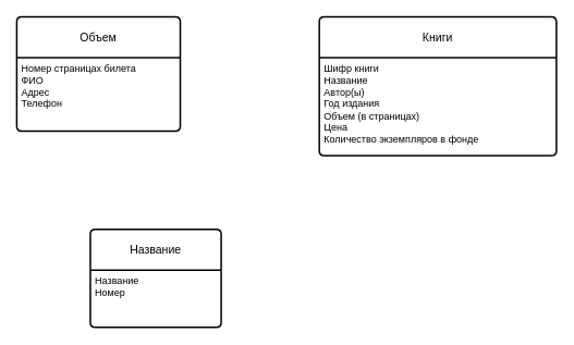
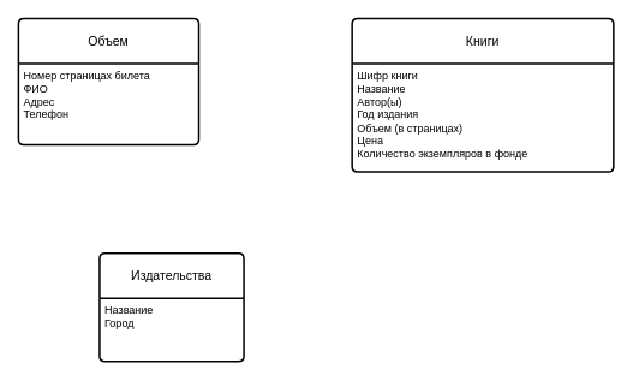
- <mxCell id="8" value="Название" style="swimlane;childLayout=stackLayout;horizontal=1;startSize=50;horizontalStack=0;rounded=1;fontSize=14;fontStyle=0;strokeWidth=2;resizeParent=0;resizeLast=1;shadow=0;dashed=0;align=center;arcSize=4;whiteSpace=wrap;html=1;" vertex="1" parent="1"><mxGeometry x="110" y="280" width="160" height="120" as="geometry" /></mxCell>
+ <mxCell id="8" value="Издательства" style="swimlane;childLayout=stackLayout;horizontal=1;startSize=50;horizontalStack=0;rounded=1;fontSize=14;fontStyle=0;strokeWidth=2;resizeParent=0;resizeLast=1;shadow=0;dashed=0;align=center;arcSize=4;whiteSpace=wrap;html=1;" vertex="1" parent="1"><mxGeometry x="110" y="280" width="160" height="120" as="geometry" /></mxCell>
- <mxCell id="9" value="Название&lt;br&gt;Номер" style="align=left;strokeColor=none;fillColor=none;spacingLeft=4;fontSize=12;verticalAlign=top;resizable=0;rotatable=0;part=1;html=1;" vertex="1" parent="8"><mxGeometry y="50" width="160" height="70" as="geometry" /></mxCell>
+ <mxCell id="9" value="Название&lt;br&gt;Город" style="align=left;strokeColor=none;fillColor=none;spacingLeft=4;fontSize=12;verticalAlign=top;resizable=0;rotatable=0;part=1;html=1;" vertex="1" parent="8"><mxGeometry y="50" width="160" height="70" as="geometry" /></mxCell>
